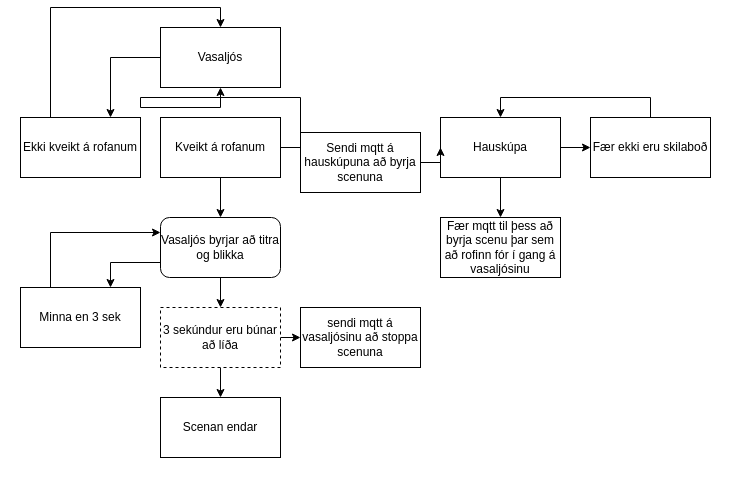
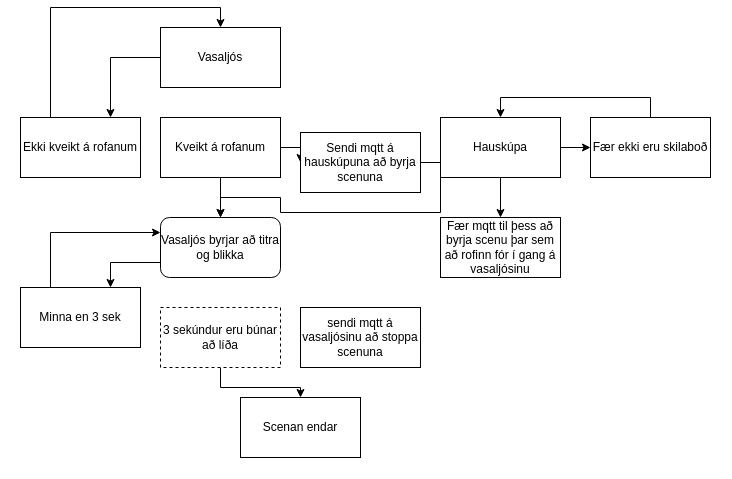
- <mxCell id="19" value="" style="edgeStyle=orthogonalEdgeStyle;rounded=0;orthogonalLoop=1;jettySize=auto;html=1;exitX=1;exitY=0.5;exitDx=0;exitDy=0;" edge="1" parent="1" source="15" target="12"><mxGeometry relative="1" as="geometry"><mxPoint x="280" y="140" as="sourcePoint" /><mxPoint x="440" y="140" as="targetPoint" /></mxGeometry></mxCell>
+ <mxCell id="19" value="" style="edgeStyle=orthogonalEdgeStyle;rounded=0;orthogonalLoop=1;jettySize=auto;html=1;exitX=1;exitY=0.5;exitDx=0;exitDy=0;entryX=0;entryY=0.5;entryDx=0;entryDy=0;" edge="1" parent="1" source="15" target="20"><mxGeometry relative="1" as="geometry"><mxPoint x="280" y="140" as="sourcePoint" /><mxPoint x="440" y="140" as="targetPoint" /></mxGeometry></mxCell>
- <mxCell id="13" style="edgeStyle=orthogonalEdgeStyle;rounded=0;orthogonalLoop=1;jettySize=auto;html=1;exitX=1;exitY=0.5;exitDx=0;exitDy=0;entryX=0;entryY=0.5;entryDx=0;entryDy=0;" edge="1" parent="1" source="20" target="7"><mxGeometry relative="1" as="geometry" /></mxCell>
+ <mxCell id="13" style="edgeStyle=orthogonalEdgeStyle;rounded=0;orthogonalLoop=1;jettySize=auto;html=1;exitX=1;exitY=0.5;exitDx=0;exitDy=0;" edge="1" parent="1" source="20" target="4"><mxGeometry relative="1" as="geometry" /></mxCell>
- <mxCell id="2" style="edgeStyle=orthogonalEdgeStyle;rounded=0;orthogonalLoop=1;jettySize=auto;html=1;exitX=0.5;exitY=1;exitDx=0;exitDy=0;entryX=0.5;entryY=0;entryDx=0;entryDy=0;" edge="1" parent="1" source="4" target="23"><mxGeometry relative="1" as="geometry" /></mxCell>
- <mxCell id="21" style="edgeStyle=orthogonalEdgeStyle;rounded=0;orthogonalLoop=1;jettySize=auto;html=1;exitX=1;exitY=0.5;exitDx=0;exitDy=0;entryX=0;entryY=0.5;entryDx=0;entryDy=0;" edge="1" parent="1" source="23" target="26"><mxGeometry relative="1" as="geometry" /></mxCell>
- <mxCell id="18" value="Scenan endar" style="rounded=0;whiteSpace=wrap;html=1;" vertex="1" parent="1"><mxGeometry x="160" y="390" width="120" height="60" as="geometry" /></mxCell>
+ <mxCell id="18" value="Scenan endar" style="rounded=0;whiteSpace=wrap;html=1;" vertex="1" parent="1"><mxGeometry x="240" y="390" width="120" height="60" as="geometry" /></mxCell>
